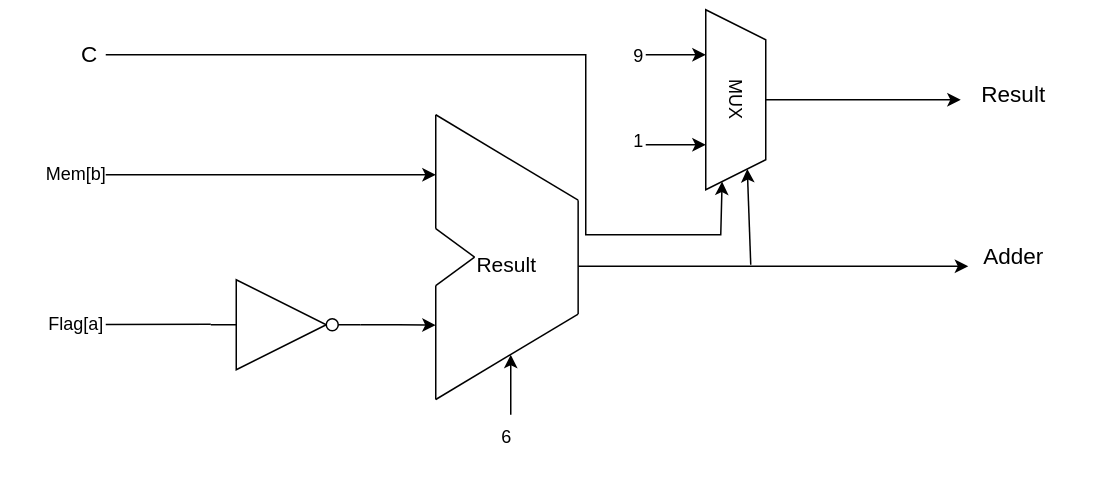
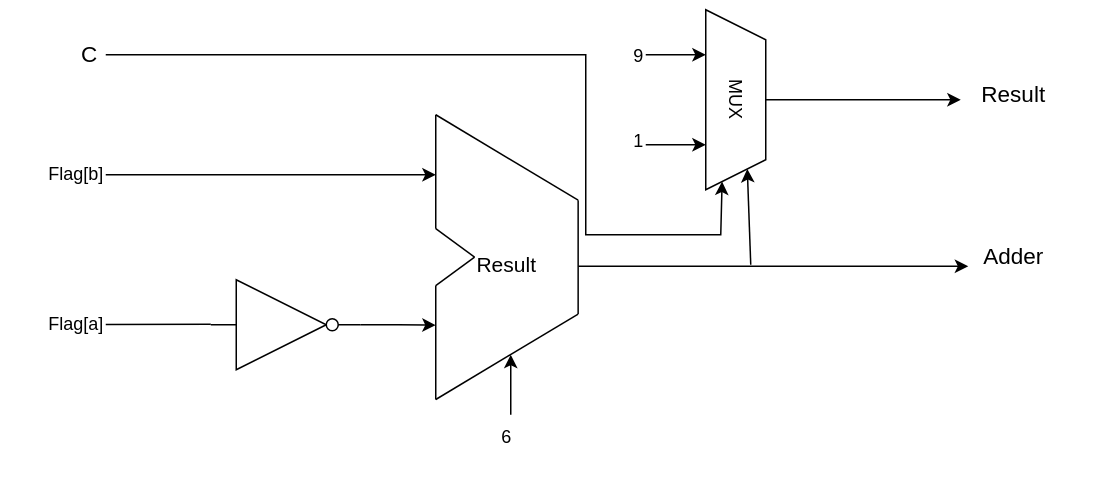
- <mxCell id="13" value="Mem[b]" style="text;html=1;align=center;verticalAlign=middle;resizable=0;points=[];autosize=1;strokeColor=none;fillColor=none;" vertex="1" parent="1"><mxGeometry x="20" y="101" width="60" height="30" as="geometry" /></mxCell>
+ <mxCell id="13" value="Flag[b]" style="text;html=1;align=center;verticalAlign=middle;resizable=0;points=[];autosize=1;strokeColor=none;fillColor=none;" vertex="1" parent="1"><mxGeometry x="20" y="101" width="60" height="30" as="geometry" /></mxCell>
